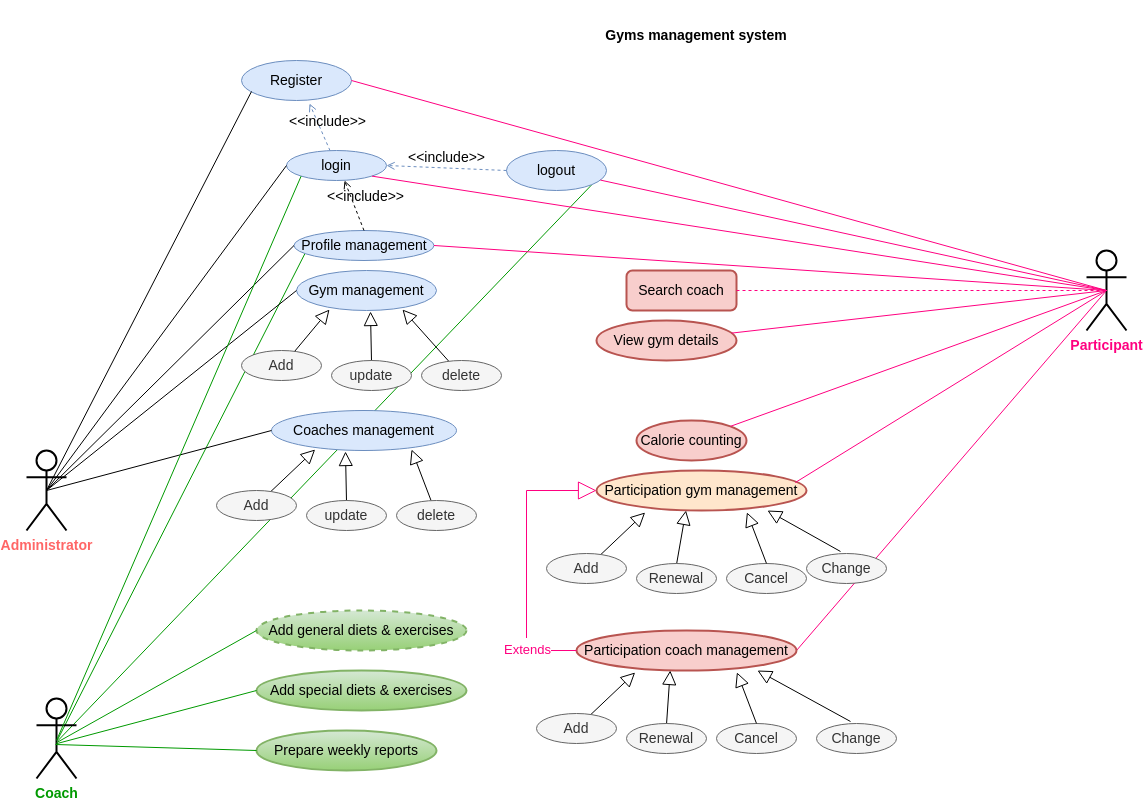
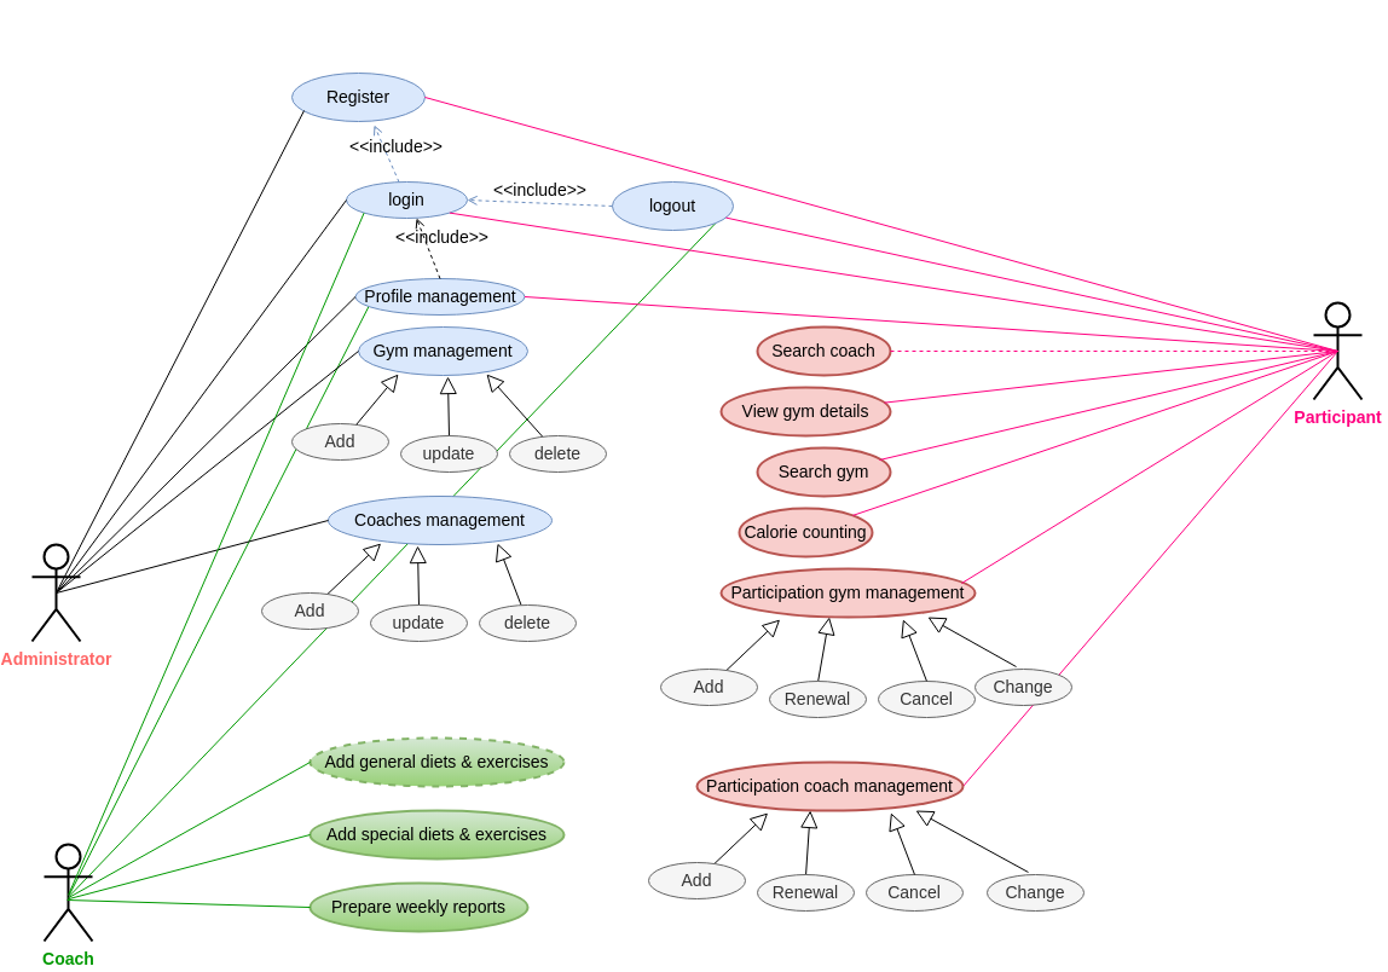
- <mxCell id="54" value="&lt;p align=&quot;center&quot;&gt;&lt;b&gt;&lt;span&gt;Gyms &lt;/span&gt;&lt;/b&gt;&lt;font&gt;&lt;b&gt;&lt;span&gt;management system&lt;/span&gt;&lt;/b&gt;&lt;/font&gt;&lt;/p&gt;" style="text;html=1;strokeColor=none;fillColor=none;align=center;verticalAlign=middle;whiteSpace=wrap;rounded=0;strokeWidth=2;fontSize=14;fontColor=#000000;" parent="1" vertex="1"><mxGeometry x="510" y="20" width="360" height="30" as="geometry" /></mxCell>
- <mxCell id="36" value="Search &lt;span&gt;coach&lt;/span&gt;" style="whiteSpace=wrap;html=1;strokeWidth=2;fontSize=14;fillColor=#f8cecc;strokeColor=#b85450;rounded=1;" parent="1" vertex="1"><mxGeometry x="620" y="270" width="110" height="40" as="geometry" /></mxCell>
+ <mxCell id="36" value="Search &lt;span&gt;coach&lt;/span&gt;" style="ellipse;whiteSpace=wrap;html=1;strokeWidth=2;fontSize=14;fillColor=#f8cecc;strokeColor=#b85450;" parent="1" vertex="1"><mxGeometry x="620" y="270" width="110" height="40" as="geometry" /></mxCell>
+ <mxCell id="43" value="" style="endArrow=none;html=1;rounded=0;strokeColor=#FF0080;fontSize=14;fontColor=#FF0080;entryX=0.5;entryY=0.5;entryDx=0;entryDy=0;entryPerimeter=0;exitX=0.918;exitY=0.25;exitDx=0;exitDy=0;exitPerimeter=0;" parent="1" source="37" target="32" edge="1"><mxGeometry width="50" height="50" relative="1" as="geometry"><mxPoint x="950" y="420" as="sourcePoint" /><mxPoint x="1000" y="370" as="targetPoint" /></mxGeometry></mxCell>
+ <mxCell id="37" value="&lt;p&gt;&lt;span&gt;Search gym&lt;/span&gt;&lt;/p&gt;" style="ellipse;whiteSpace=wrap;html=1;strokeWidth=2;fontSize=14;fillColor=#f8cecc;strokeColor=#b85450;" parent="1" vertex="1"><mxGeometry x="620" y="370" width="110" height="40" as="geometry" /></mxCell>
- <mxCell id="39" value="&lt;p&gt;&lt;span&gt;Calorie counting&lt;/span&gt;&lt;/p&gt;" style="ellipse;whiteSpace=wrap;html=1;strokeWidth=2;fontSize=14;fillColor=#f8cecc;strokeColor=#b85450;" parent="1" vertex="1"><mxGeometry x="630" y="420" width="110" height="40" as="geometry" /></mxCell>
+ <mxCell id="39" value="&lt;p&gt;&lt;span&gt;Calorie counting&lt;/span&gt;&lt;/p&gt;" style="ellipse;whiteSpace=wrap;html=1;strokeWidth=2;fontSize=14;fillColor=#f8cecc;strokeColor=#b85450;" parent="1" vertex="1"><mxGeometry x="605" y="420" width="110" height="40" as="geometry" /></mxCell>
- <mxCell id="40" value="&lt;span&gt;Participation gym management &lt;/span&gt;" style="ellipse;whiteSpace=wrap;html=1;strokeWidth=2;fontSize=14;fillColor=#ffe6cc;strokeColor=#b85450;" parent="1" vertex="1"><mxGeometry x="590" y="470" width="210" height="40" as="geometry" /></mxCell>
+ <mxCell id="40" value="&lt;span&gt;Participation gym management &lt;/span&gt;" style="ellipse;whiteSpace=wrap;html=1;strokeWidth=2;fontSize=14;fillColor=#f8cecc;strokeColor=#b85450;" parent="1" vertex="1"><mxGeometry x="590" y="470" width="210" height="40" as="geometry" /></mxCell>
- <mxCell id="65" value="&lt;font style=&quot;font-size: 13px;&quot; color=&quot;#FF0080&quot;&gt;Extends&lt;/font&gt;" style="endArrow=block;endSize=16;endFill=0;html=1;rounded=0;strokeColor=#FF0080;fontSize=18;exitX=0;exitY=0.5;exitDx=0;exitDy=0;entryX=0;entryY=0.5;entryDx=0;entryDy=0;edgeStyle=orthogonalEdgeStyle;" edge="1" parent="1" source="56" target="40"><mxGeometry x="-0.648" y="-2" width="160" relative="1" as="geometry"><mxPoint x="430" y="490" as="sourcePoint" /><mxPoint x="590" y="490" as="targetPoint" /><Array as="points"><mxPoint x="520" y="650" /><mxPoint x="520" y="490" /></Array><mxPoint as="offset" /></mxGeometry></mxCell>
